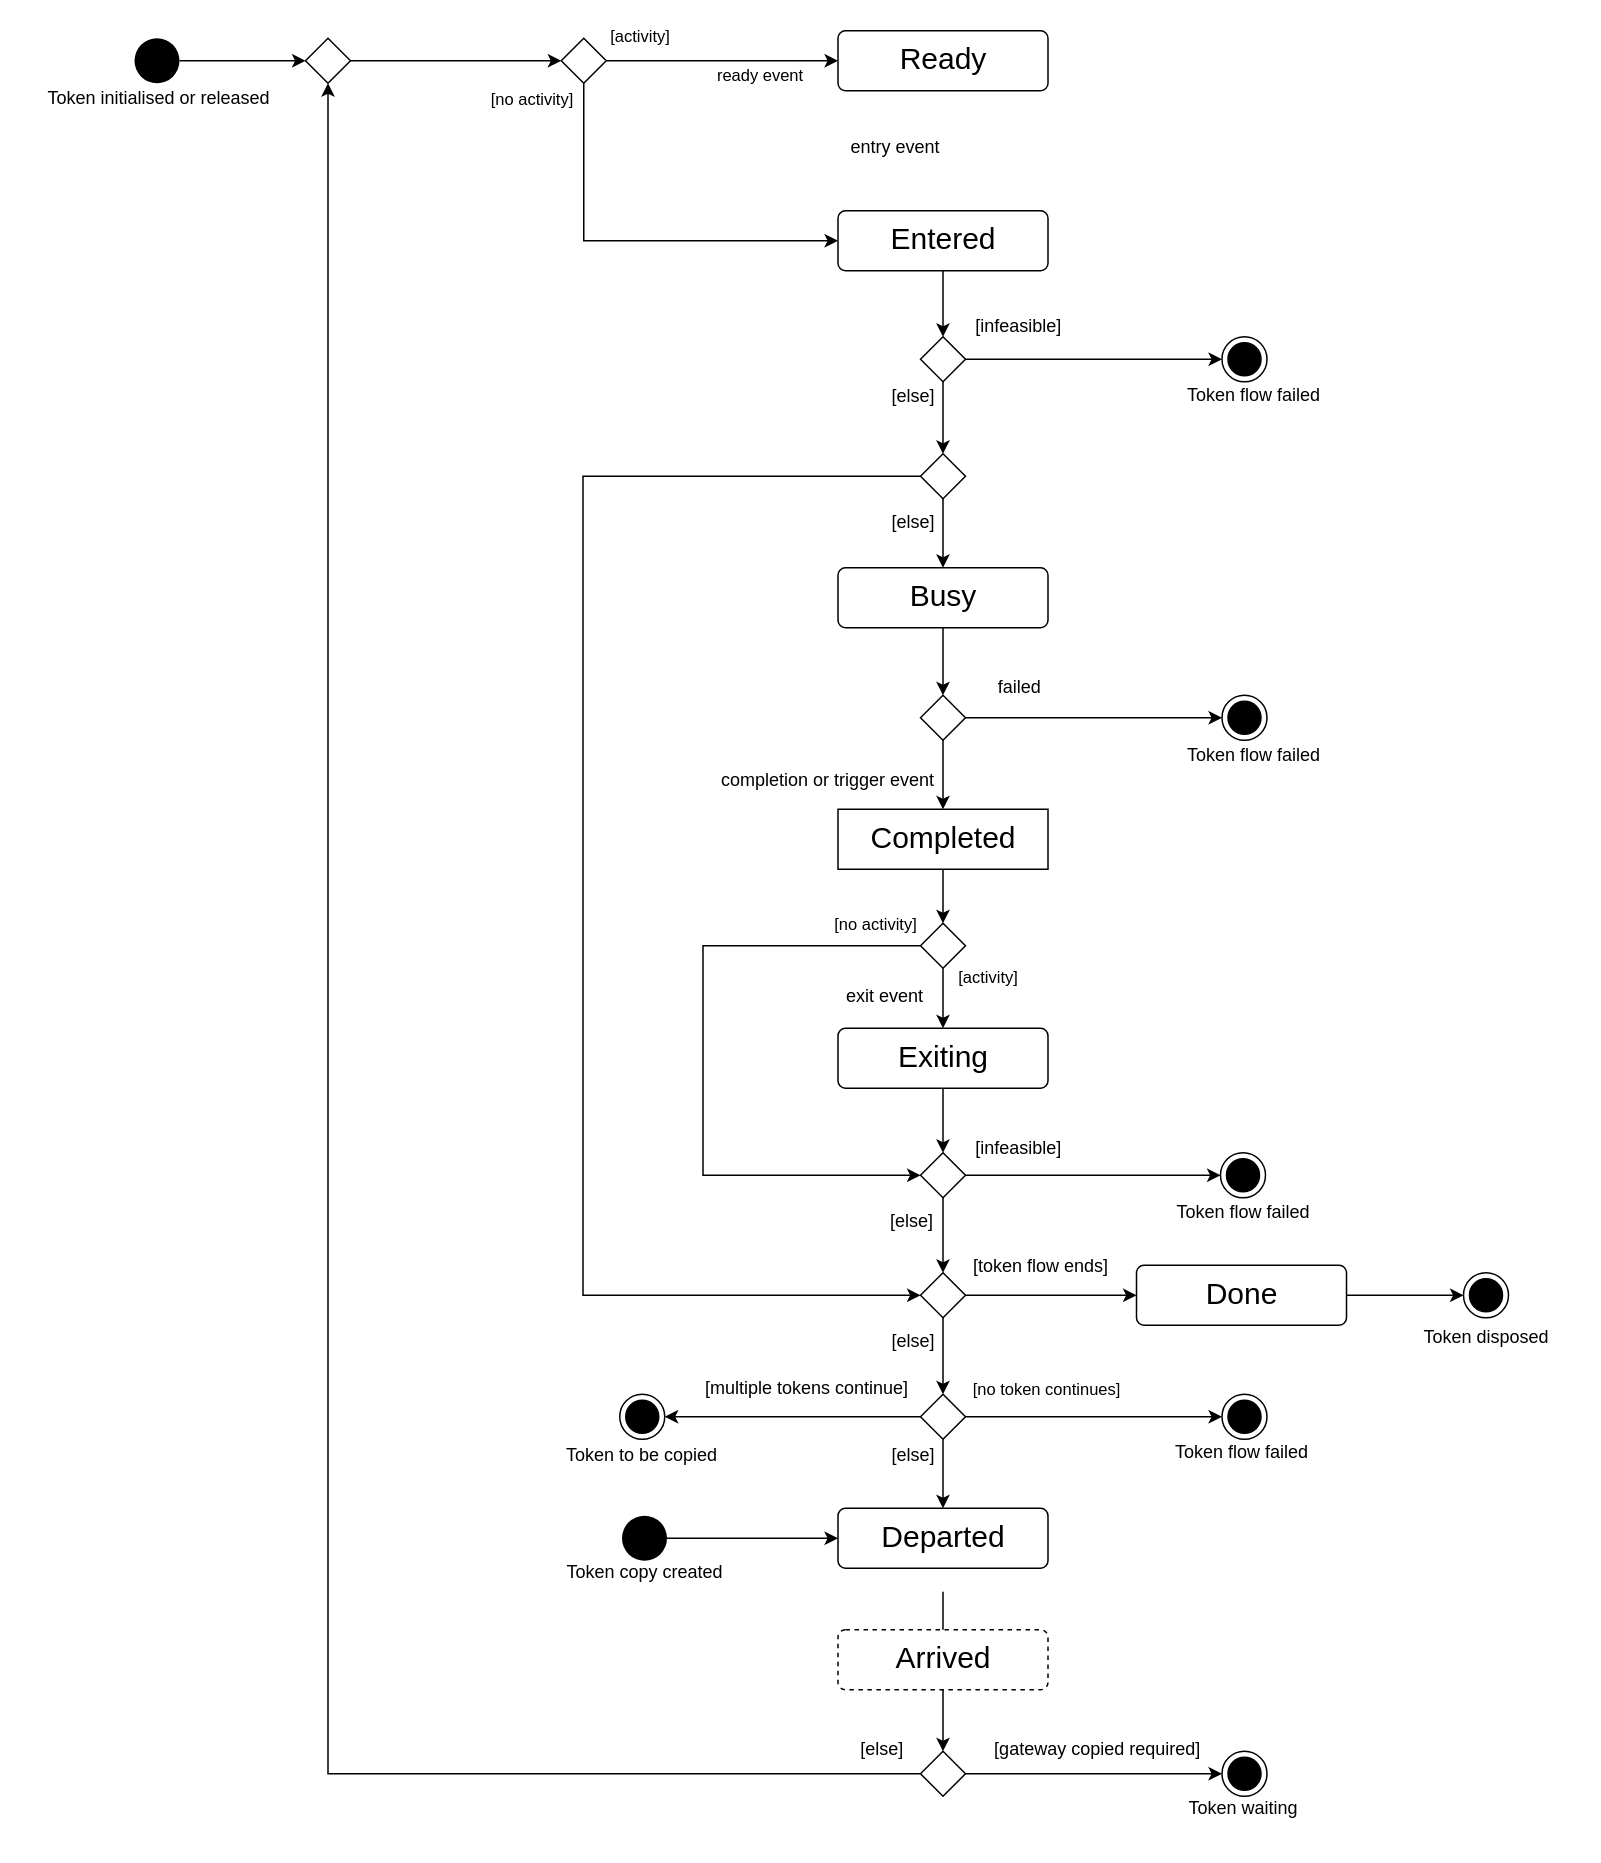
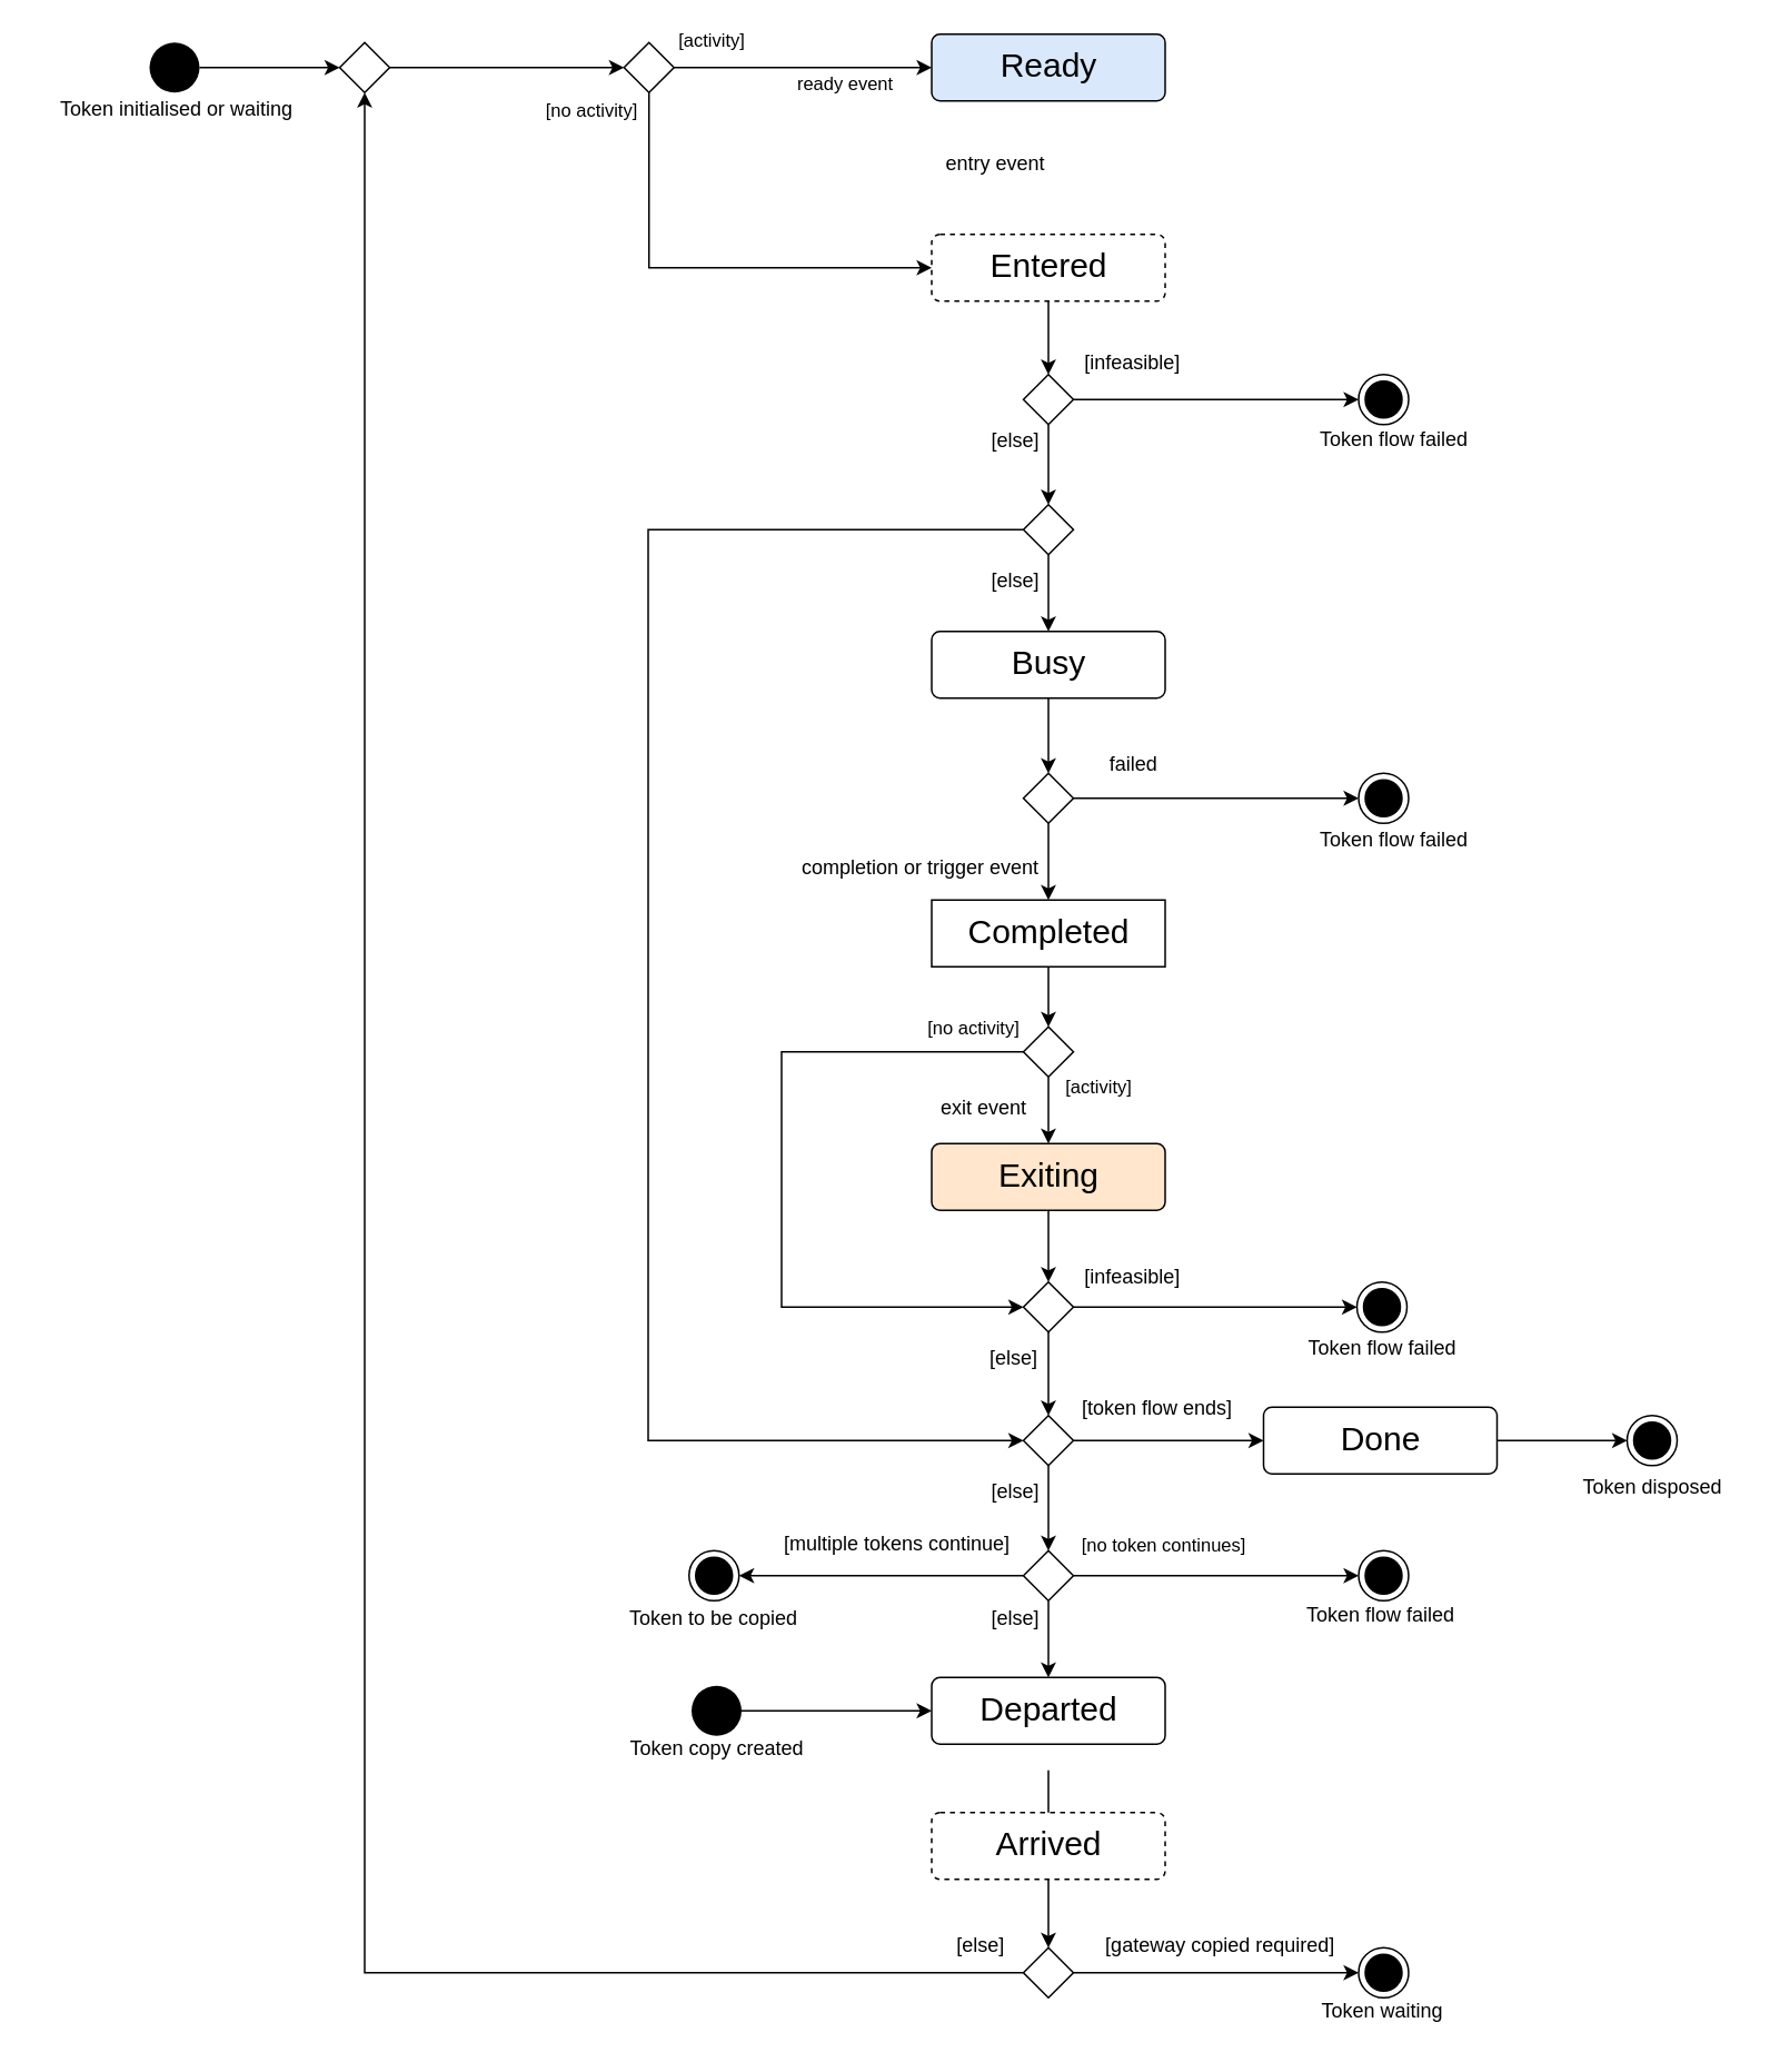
- <mxCell id="72" value="&lt;font style=&quot;font-size: 20px;&quot;&gt;Ready&lt;/font&gt;" style="html=1;align=center;verticalAlign=top;rounded=1;absoluteArcSize=1;arcSize=10;dashed=0;sketch=0;" parent="1" vertex="1"><mxGeometry x="558" y="20" width="140" height="40" as="geometry" /></mxCell>
+ <mxCell id="72" value="&lt;font style=&quot;font-size: 20px;&quot;&gt;Ready&lt;/font&gt;" style="html=1;align=center;verticalAlign=top;rounded=1;absoluteArcSize=1;arcSize=10;dashed=0;sketch=0;fillColor=#dae8fc;" parent="1" vertex="1"><mxGeometry x="558" y="20" width="140" height="40" as="geometry" /></mxCell>
- <mxCell id="3" value="Token initialised or released" style="text;html=1;align=center;verticalAlign=middle;resizable=0;points=[];autosize=1;strokeColor=none;fillColor=none;" parent="1" vertex="1"><mxGeometry x="20" y="50" width="170" height="30" as="geometry" /></mxCell>
+ <mxCell id="3" value="Token initialised or waiting" style="text;html=1;align=center;verticalAlign=middle;resizable=0;points=[];autosize=1;strokeColor=none;fillColor=none;" parent="1" vertex="1"><mxGeometry x="20" y="50" width="170" height="30" as="geometry" /></mxCell>
- <mxCell id="5" value="&lt;font style=&quot;font-size: 20px;&quot;&gt;Entered&lt;/font&gt;" style="html=1;align=center;verticalAlign=top;rounded=1;absoluteArcSize=1;arcSize=10;dashed=0;sketch=0;" parent="1" vertex="1"><mxGeometry x="558" y="140" width="140" height="40" as="geometry" /></mxCell>
+ <mxCell id="5" value="&lt;font style=&quot;font-size: 20px;&quot;&gt;Entered&lt;/font&gt;" style="html=1;align=center;verticalAlign=top;rounded=1;absoluteArcSize=1;arcSize=10;dashed=1;sketch=0;" parent="1" vertex="1"><mxGeometry x="558" y="140" width="140" height="40" as="geometry" /></mxCell>
- <mxCell id="70" value="&lt;font style=&quot;font-size: 20px;&quot;&gt;Exiting&lt;/font&gt;" style="html=1;align=center;verticalAlign=top;rounded=1;absoluteArcSize=1;arcSize=10;dashed=0;sketch=0;" parent="1" vertex="1"><mxGeometry x="558" y="685" width="140" height="40" as="geometry" /></mxCell>
+ <mxCell id="70" value="&lt;font style=&quot;font-size: 20px;&quot;&gt;Exiting&lt;/font&gt;" style="html=1;align=center;verticalAlign=top;rounded=1;absoluteArcSize=1;arcSize=10;dashed=0;sketch=0;fillColor=#ffe6cc;" parent="1" vertex="1"><mxGeometry x="558" y="685" width="140" height="40" as="geometry" /></mxCell>
